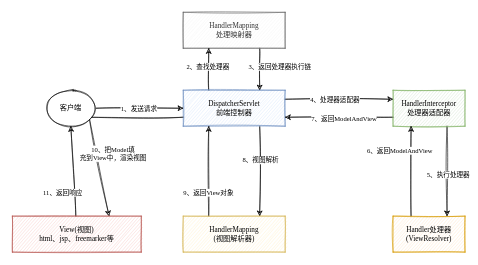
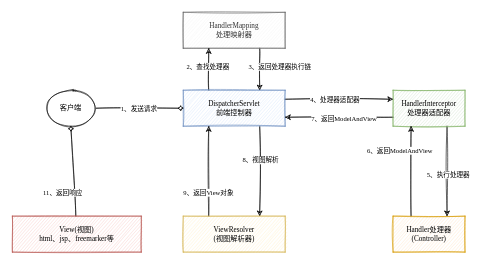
- <mxCell id="14" style="edgeStyle=none;sketch=1;html=1;entryX=0;entryY=0.5;entryDx=0;entryDy=0;fontFamily=Lucida Console;" edge="1" parent="1" source="16" target="13"><mxGeometry relative="1" as="geometry" /></mxCell>
+ <mxCell id="14" style="edgeStyle=none;sketch=1;html=1;entryX=0;entryY=0.5;entryDx=0;entryDy=0;fontFamily=Lucida Console;endArrow=diamond;" edge="1" parent="1" source="16" target="13"><mxGeometry relative="1" as="geometry" /></mxCell>
- <mxCell id="28" style="edgeStyle=none;rounded=0;sketch=1;html=1;entryX=0.5;entryY=1;entryDx=0;entryDy=0;fontFamily=Lucida Console;" edge="1" parent="1" source="30" target="16"><mxGeometry relative="1" as="geometry" /></mxCell>
+ <mxCell id="28" style="edgeStyle=none;rounded=0;sketch=1;html=1;entryX=0.5;entryY=1;entryDx=0;entryDy=0;fontFamily=Lucida Console;endArrow=diamond;" edge="1" parent="1" source="30" target="16"><mxGeometry relative="1" as="geometry" /></mxCell>
- <mxCell id="11" style="edgeStyle=none;rounded=0;sketch=1;html=1;exitX=0;exitY=0.75;exitDx=0;exitDy=0;entryX=0.75;entryY=0;entryDx=0;entryDy=0;fontFamily=Lucida Console;" edge="1" parent="1" source="13" target="30"><mxGeometry relative="1" as="geometry"><Array as="points"><mxPoint x="148" y="195" /></Array></mxGeometry></mxCell>
- <mxCell id="12" value="10、把Model填&lt;br&gt;充到View中，渲染视图" style="edgeLabel;html=1;align=center;verticalAlign=middle;resizable=0;points=[];fontFamily=Lucida Console;" vertex="1" connectable="0" parent="11"><mxGeometry x="0.347" y="-1" relative="1" as="geometry"><mxPoint x="28" as="offset" /></mxGeometry></mxCell>
- <mxCell id="27" value="HandlerMapping&lt;br&gt;(视图解析器)" style="rounded=0;whiteSpace=wrap;html=1;glass=0;sketch=1;fontFamily=Lucida Console;fillColor=#fff2cc;strokeColor=#d6b656;" vertex="1" parent="1"><mxGeometry x="305" y="360" width="170" height="60" as="geometry" /></mxCell>
+ <mxCell id="27" value="ViewResolver&lt;br&gt;(视图解析器)" style="rounded=0;whiteSpace=wrap;html=1;glass=0;sketch=1;fontFamily=Lucida Console;fillColor=#fff2cc;strokeColor=#d6b656;" vertex="1" parent="1"><mxGeometry x="305" y="360" width="170" height="60" as="geometry" /></mxCell>
- <mxCell id="24" value="Handler处理器&lt;br&gt;(ViewResolver)" style="rounded=0;whiteSpace=wrap;html=1;glass=0;sketch=1;fontFamily=Lucida Console;fillColor=#ffe6cc;strokeColor=#d79b00;" vertex="1" parent="1"><mxGeometry x="655" y="360" width="120" height="60" as="geometry" /></mxCell>
+ <mxCell id="24" value="Handler处理器&lt;br&gt;(Controller)" style="rounded=0;whiteSpace=wrap;html=1;glass=0;sketch=1;fontFamily=Lucida Console;fillColor=#ffe6cc;strokeColor=#d79b00;" vertex="1" parent="1"><mxGeometry x="655" y="360" width="120" height="60" as="geometry" /></mxCell>
